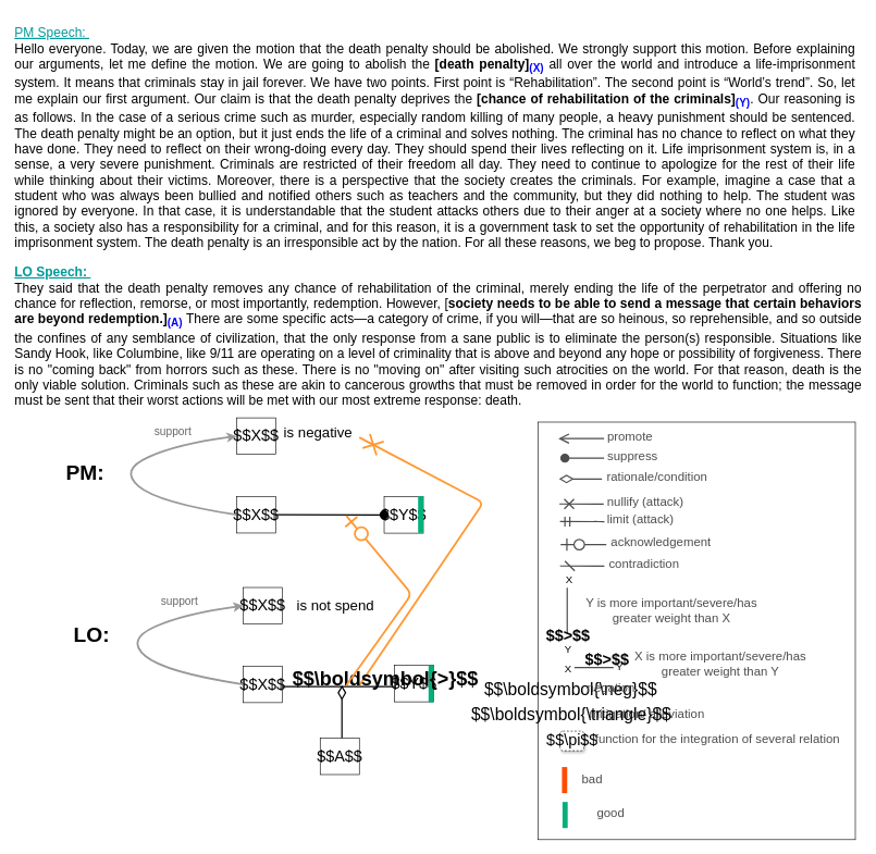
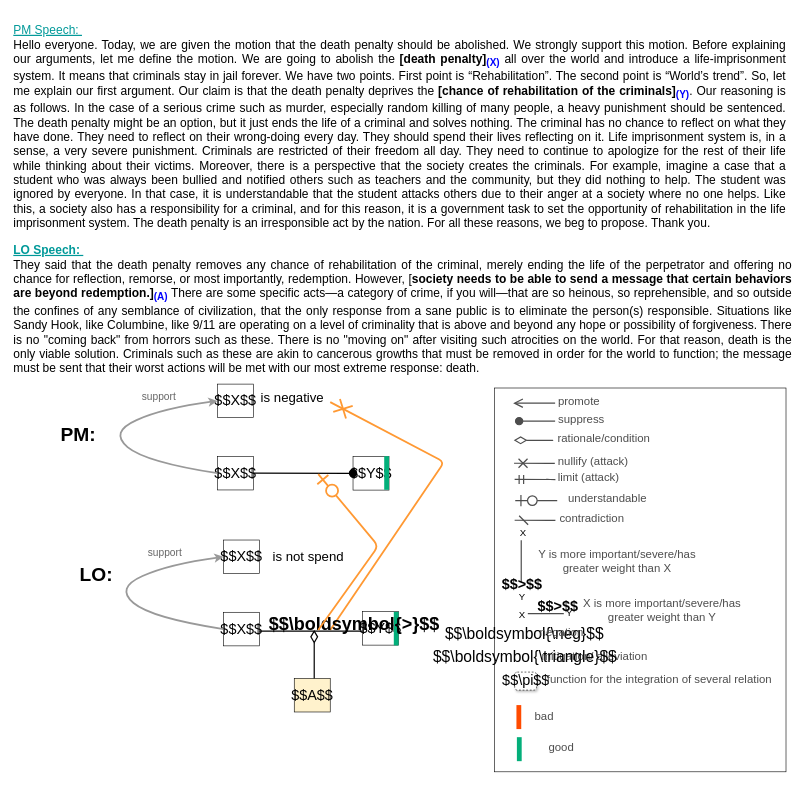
- <mxCell id="42" value="&lt;font style=&quot;font-size: 19px&quot;&gt;acknowledgement&lt;/font&gt;" style="text;html=1;strokeColor=none;fillColor=none;align=center;verticalAlign=middle;whiteSpace=wrap;rounded=0;fontColor=#4D4D4D;" vertex="1" parent="1"><mxGeometry x="929" y="814.25" width="167" height="34" as="geometry" /></mxCell>
+ <mxCell id="42" value="&lt;font style=&quot;font-size: 19px&quot;&gt;understandable&lt;/font&gt;" style="text;html=1;strokeColor=none;fillColor=none;align=center;verticalAlign=middle;whiteSpace=wrap;rounded=0;fontColor=#4D4D4D;" vertex="1" parent="1"><mxGeometry x="929" y="814.25" width="167" height="34" as="geometry" /></mxCell>
- <mxCell id="4" value="&lt;font size=&quot;1&quot;&gt;&lt;b style=&quot;font-size: 32px&quot;&gt;LO:&lt;/b&gt;&lt;/font&gt;" style="text;html=1;strokeColor=none;fillColor=none;align=center;verticalAlign=middle;whiteSpace=wrap;rounded=0;" parent="1" vertex="1"><mxGeometry x="100" y="952.75" width="80" height="40" as="geometry" /></mxCell>
+ <mxCell id="4" value="&lt;font size=&quot;1&quot;&gt;&lt;b style=&quot;font-size: 32px&quot;&gt;LO:&lt;/b&gt;&lt;/font&gt;" style="text;html=1;strokeColor=none;fillColor=none;align=center;verticalAlign=middle;whiteSpace=wrap;rounded=0;" parent="1" vertex="1"><mxGeometry x="120" y="937.75" width="80" height="40" as="geometry" /></mxCell>
- <mxCell id="23" value="&lt;font style=&quot;font-size: 24px&quot;&gt;$$A$$&lt;/font&gt;" style="whiteSpace=wrap;html=1;align=center;" parent="1" vertex="1"><mxGeometry x="490" y="1130.75" width="60" height="56" as="geometry" /></mxCell>
+ <mxCell id="23" value="&lt;font style=&quot;font-size: 24px&quot;&gt;$$A$$&lt;/font&gt;" style="whiteSpace=wrap;html=1;align=center;fillColor=#fff2cc;" parent="1" vertex="1"><mxGeometry x="490" y="1130.75" width="60" height="56" as="geometry" /></mxCell>
